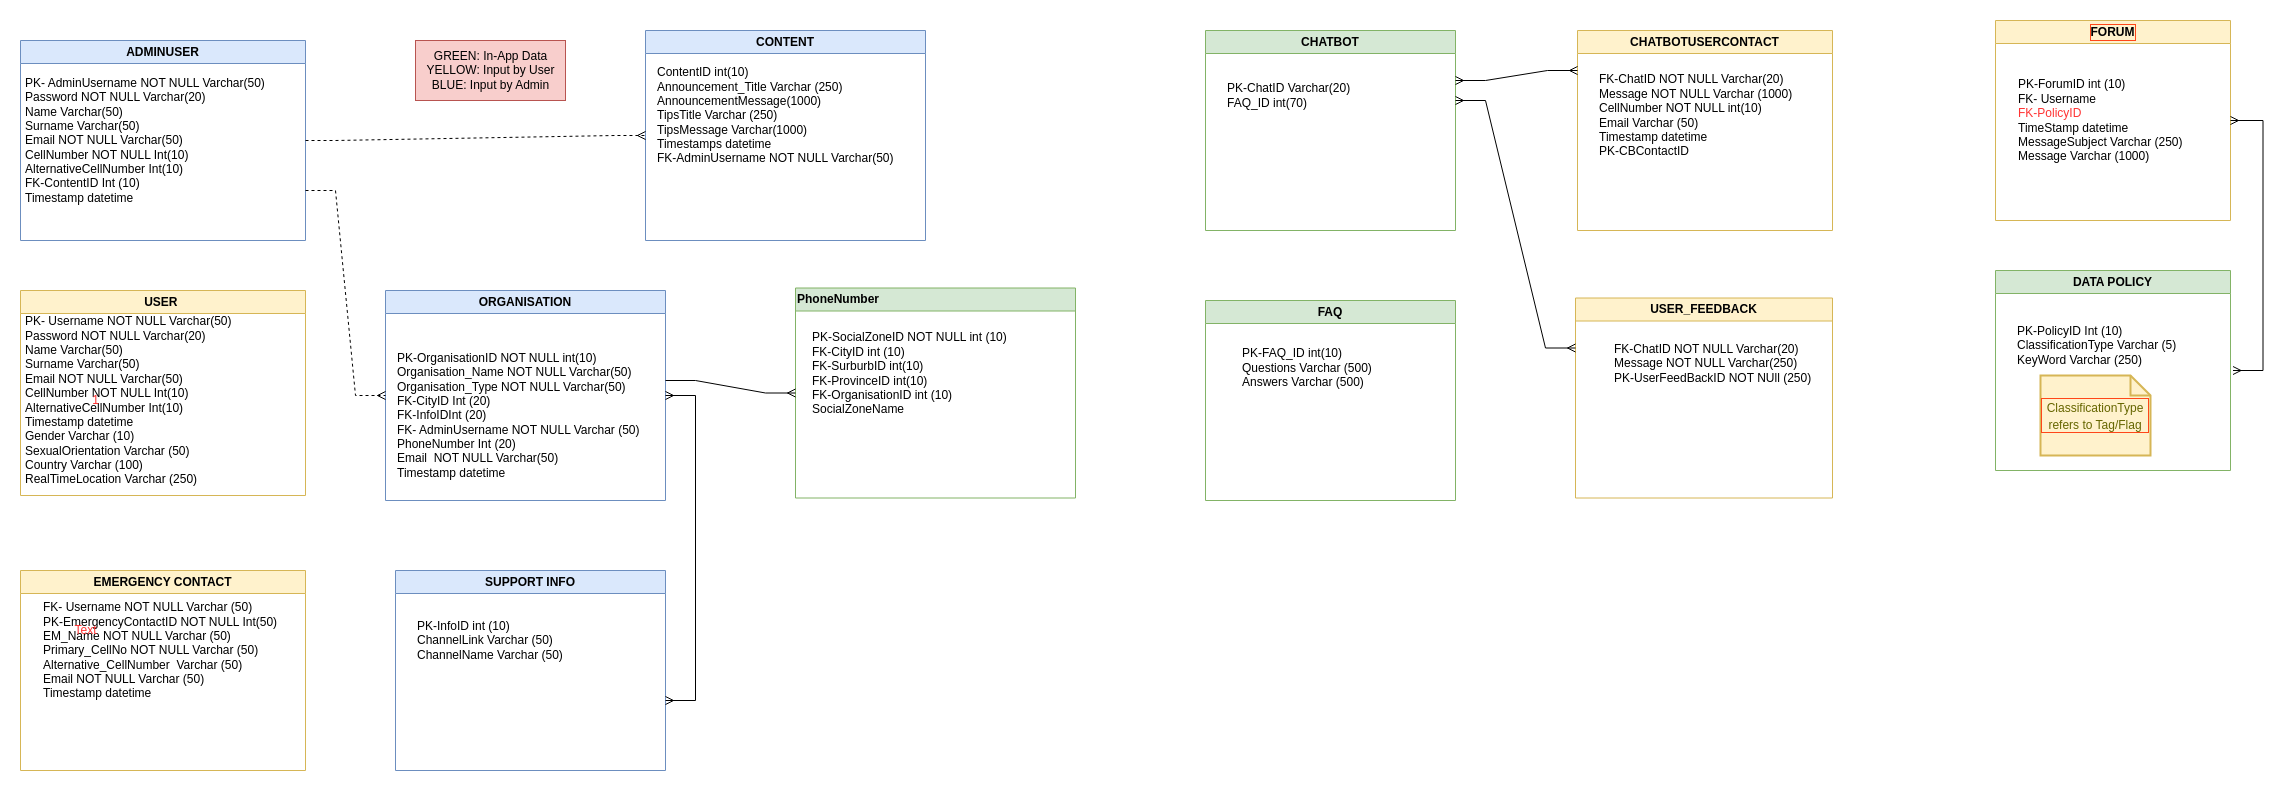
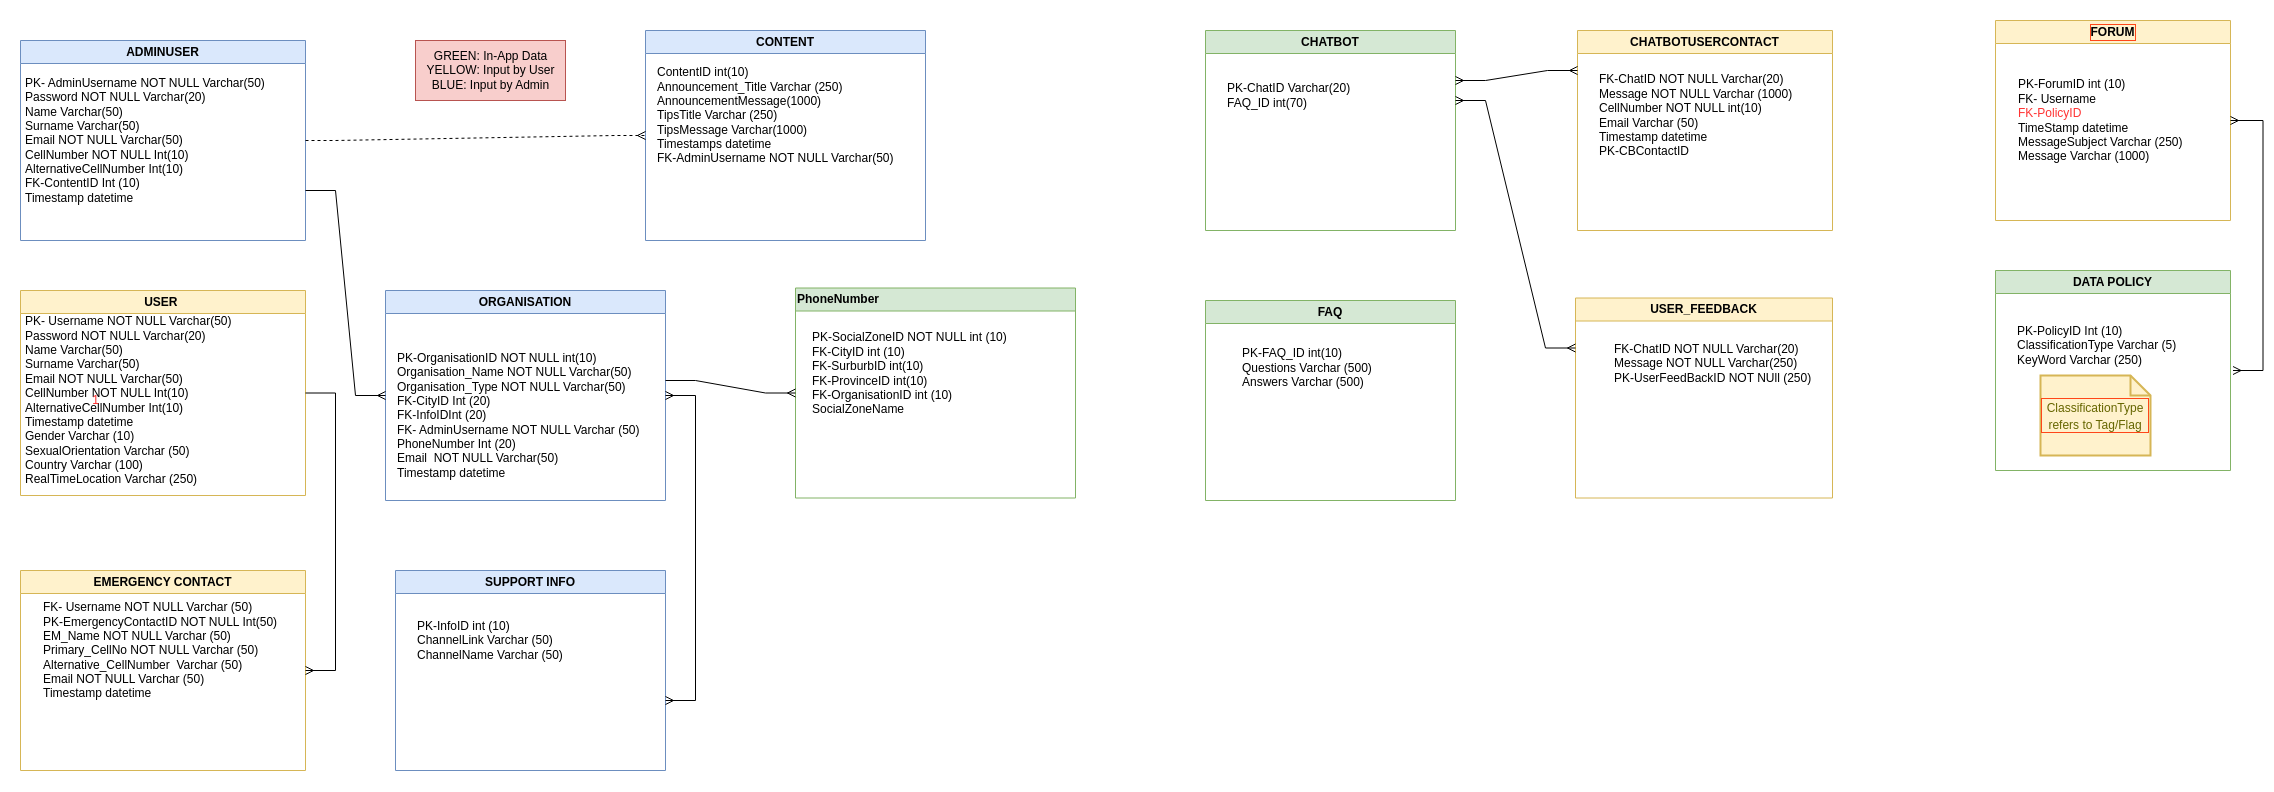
- <mxCell id="36" value="" style="edgeStyle=entityRelationEdgeStyle;fontSize=12;html=1;endArrow=ERmany;rounded=0;entryX=0;entryY=0.5;entryDx=0;entryDy=0;exitX=1;exitY=0.75;exitDx=0;exitDy=0;dashed=1;" parent="1" source="26" target="4" edge="1"><mxGeometry width="100" height="100" relative="1" as="geometry"><mxPoint x="379" y="240" as="sourcePoint" /><mxPoint x="479" y="140" as="targetPoint" /></mxGeometry></mxCell>
+ <mxCell id="36" value="" style="edgeStyle=entityRelationEdgeStyle;fontSize=12;html=1;endArrow=ERmany;rounded=0;entryX=0;entryY=0.5;entryDx=0;entryDy=0;exitX=1;exitY=0.75;exitDx=0;exitDy=0;" parent="1" source="26" target="4" edge="1"><mxGeometry width="100" height="100" relative="1" as="geometry"><mxPoint x="379" y="240" as="sourcePoint" /><mxPoint x="479" y="140" as="targetPoint" /></mxGeometry></mxCell>
+ <mxCell id="32" value="" style="edgeStyle=entityRelationEdgeStyle;fontSize=12;html=1;endArrow=ERmany;rounded=0;exitX=1;exitY=0.5;exitDx=0;exitDy=0;entryX=1;entryY=0.5;entryDx=0;entryDy=0;" parent="1" source="2" target="20" edge="1"><mxGeometry width="100" height="100" relative="1" as="geometry"><mxPoint x="15" y="390" as="sourcePoint" /><mxPoint x="14" y="700" as="targetPoint" /></mxGeometry></mxCell>
- <mxCell id="25" value="Text" style="text;html=1;align=center;verticalAlign=middle;resizable=0;points=[];autosize=1;strokeColor=none;fillColor=none;fontColor=#FF3333;" parent="1" vertex="1"><mxGeometry x="60" y="615" width="50" height="30" as="geometry" /></mxCell>
